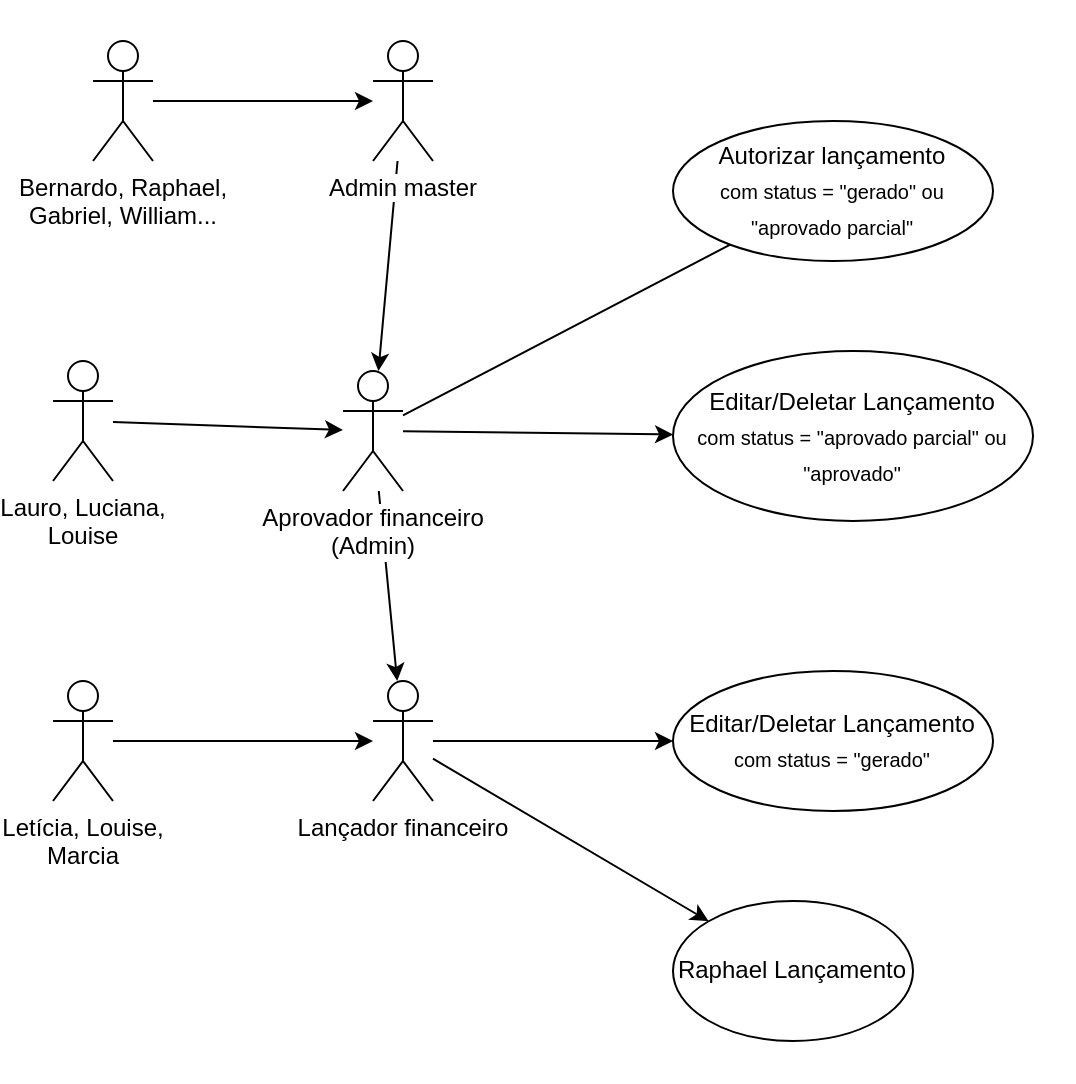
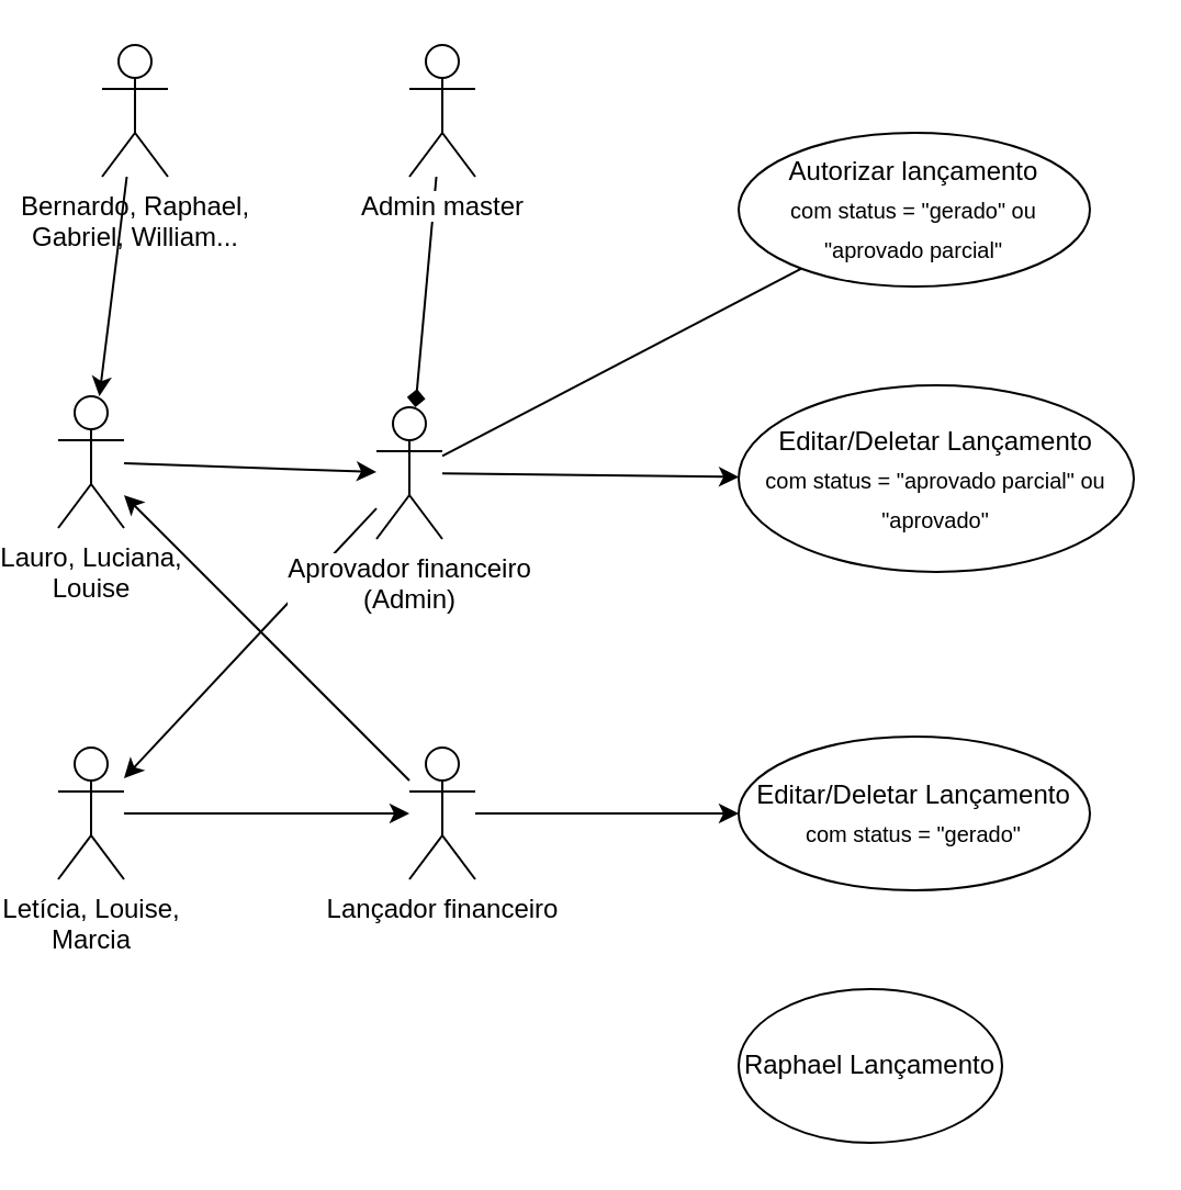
- <mxCell id="18" style="edgeStyle=none;html=1;" edge="1" parent="1" source="19" target="17"><mxGeometry relative="1" as="geometry" /></mxCell>
+ <mxCell id="18" style="edgeStyle=none;html=1;" edge="1" parent="1" source="19" target="11"><mxGeometry relative="1" as="geometry" /></mxCell>
- <mxCell id="16" style="edgeStyle=none;html=1;" edge="1" parent="1" source="17" target="15"><mxGeometry relative="1" as="geometry" /></mxCell>
+ <mxCell id="16" style="edgeStyle=none;html=1;endArrow=diamond;" edge="1" parent="1" source="17" target="15"><mxGeometry relative="1" as="geometry" /></mxCell>
- <mxCell id="4" style="edgeStyle=none;html=1;" parent="1" source="15" target="6" edge="1"><mxGeometry relative="1" as="geometry" /></mxCell>
+ <mxCell id="4" style="edgeStyle=none;html=1;" parent="1" source="15" target="8" edge="1"><mxGeometry relative="1" as="geometry" /></mxCell>
- <mxCell id="5" style="edgeStyle=none;html=1;" parent="1" source="6" target="12" edge="1"><mxGeometry relative="1" as="geometry" /></mxCell>
+ <mxCell id="5" style="edgeStyle=none;html=1;" parent="1" source="6" target="11" edge="1"><mxGeometry relative="1" as="geometry" /></mxCell>
